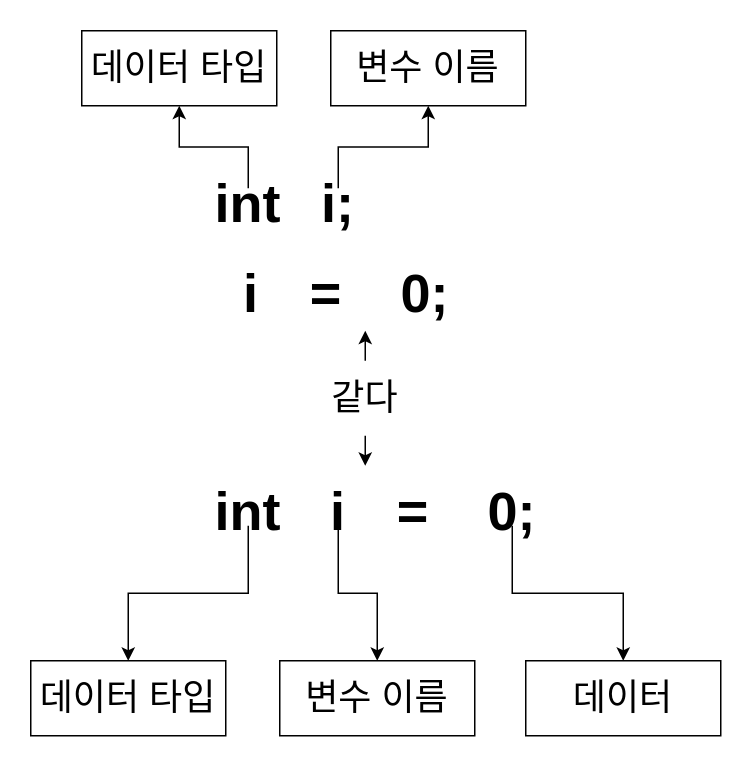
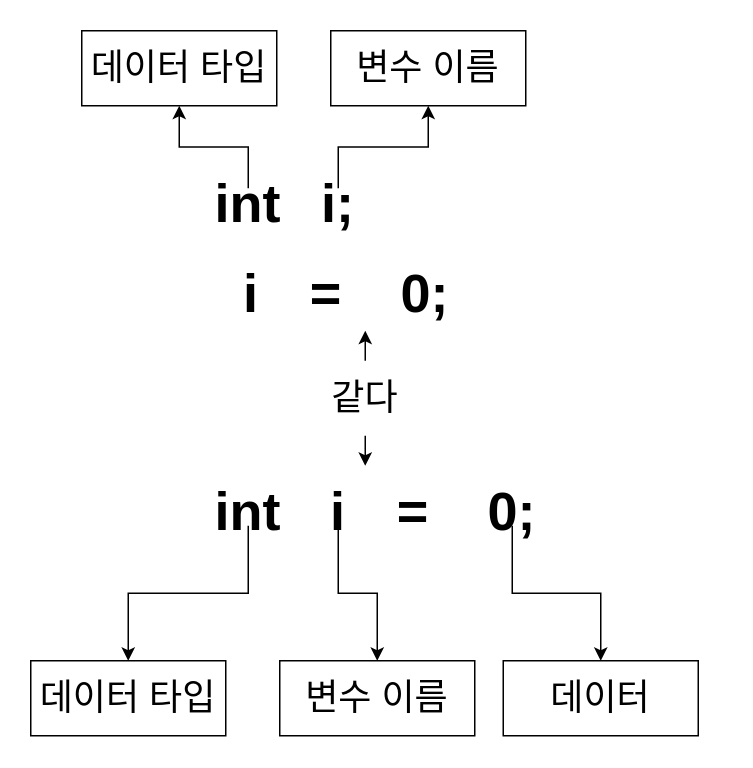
- <mxCell id="11" value="&lt;font style=&quot;font-size: 24px&quot;&gt;데이터&lt;/font&gt;" style="text;html=1;fillColor=none;align=center;verticalAlign=middle;whiteSpace=wrap;rounded=0;strokeColor=#000000;" vertex="1" parent="1"><mxGeometry x="350" y="440" width="130" height="50" as="geometry" /></mxCell>
+ <mxCell id="11" value="&lt;font style=&quot;font-size: 24px&quot;&gt;데이터&lt;/font&gt;" style="text;html=1;fillColor=none;align=center;verticalAlign=middle;whiteSpace=wrap;rounded=0;strokeColor=#000000;" vertex="1" parent="1"><mxGeometry x="335" y="440" width="130" height="50" as="geometry" /></mxCell>
